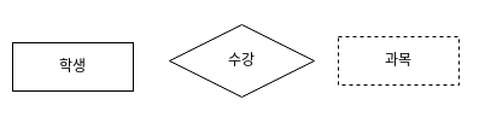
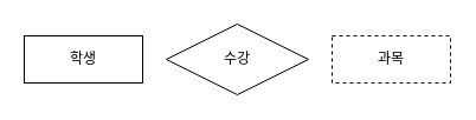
- <mxCell id="2" value="학생" style="whiteSpace=wrap;html=1;align=center;" vertex="1" parent="1"><mxGeometry x="10" y="35" width="100" height="40" as="geometry" /></mxCell>
+ <mxCell id="2" value="학생" style="whiteSpace=wrap;html=1;align=center;" vertex="1" parent="1"><mxGeometry x="20" y="30" width="100" height="40" as="geometry" /></mxCell>
